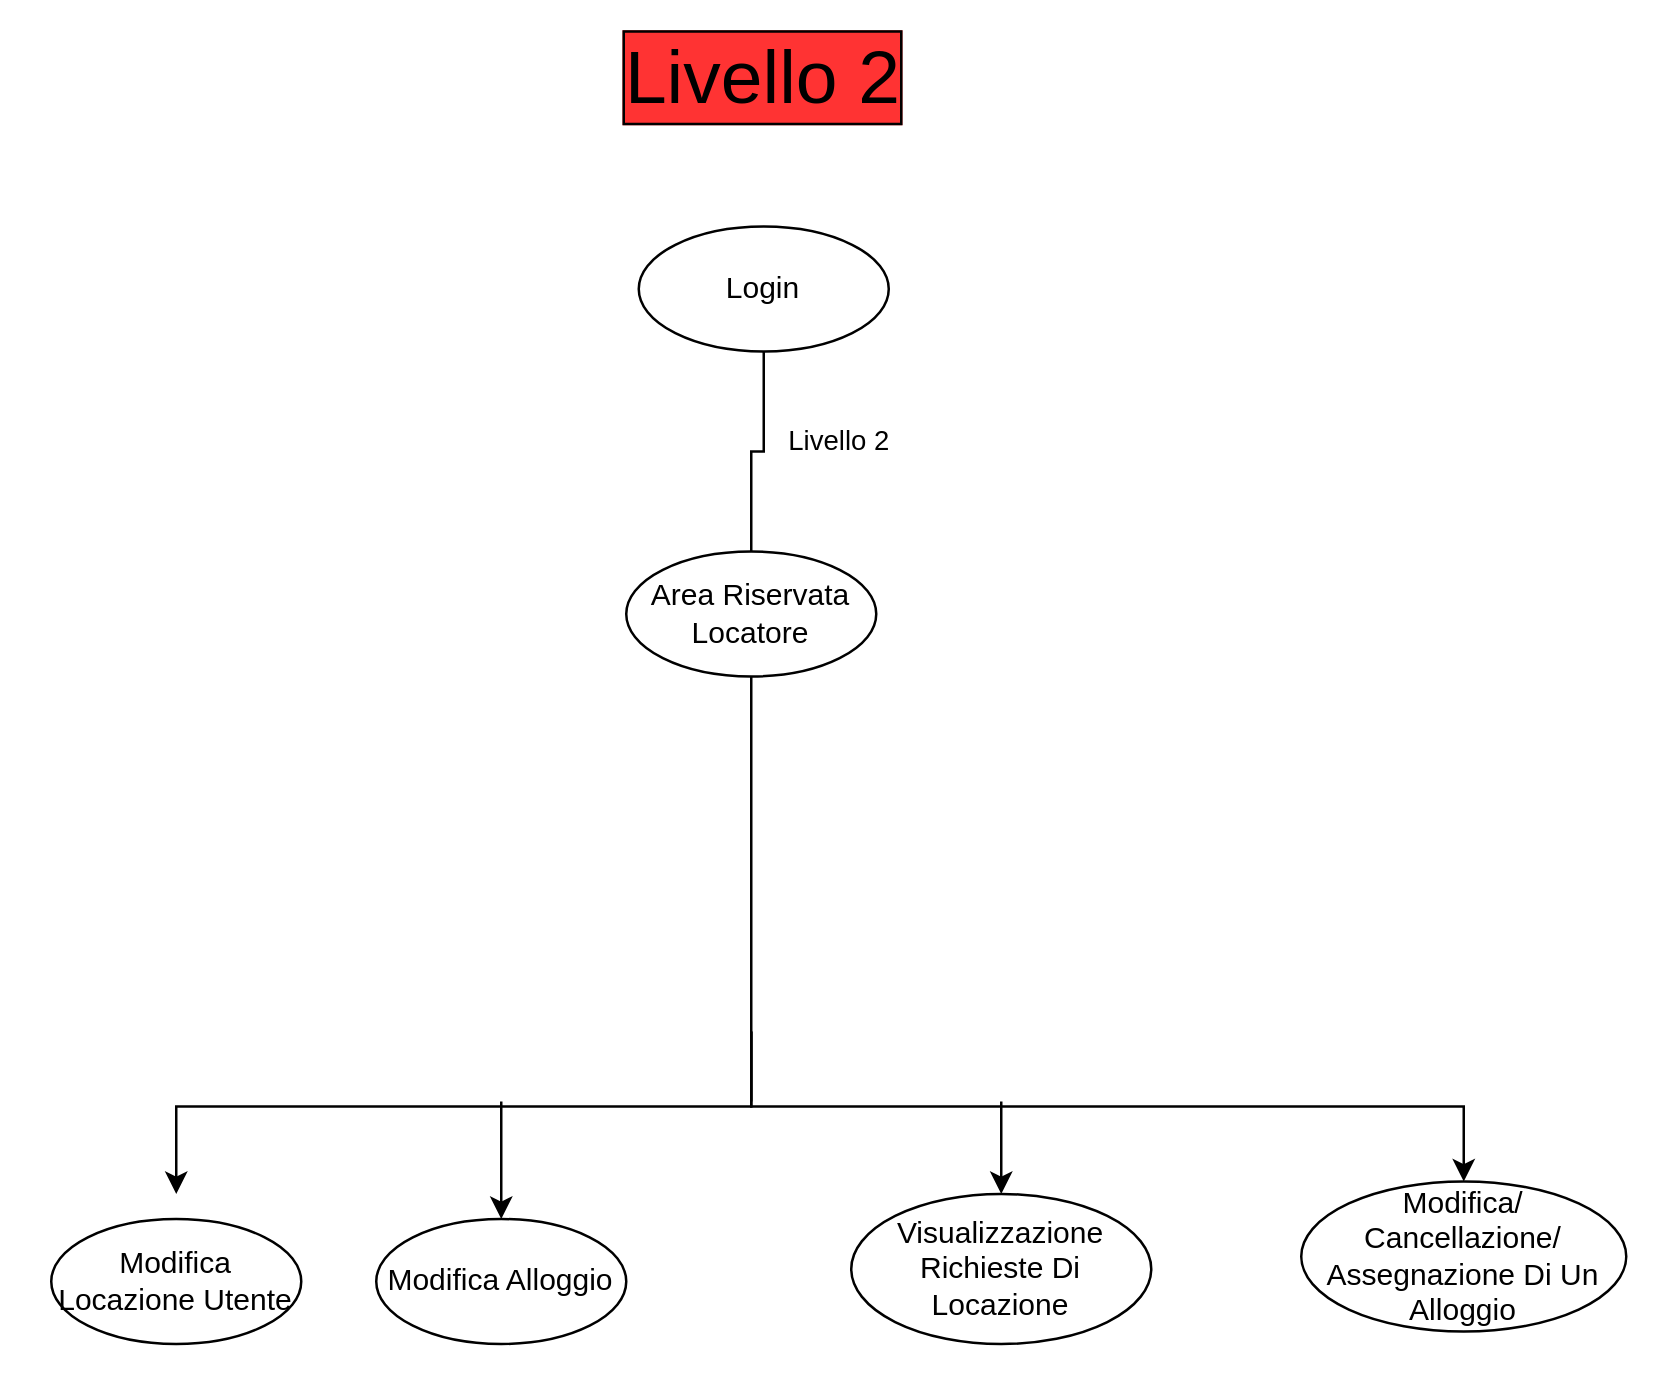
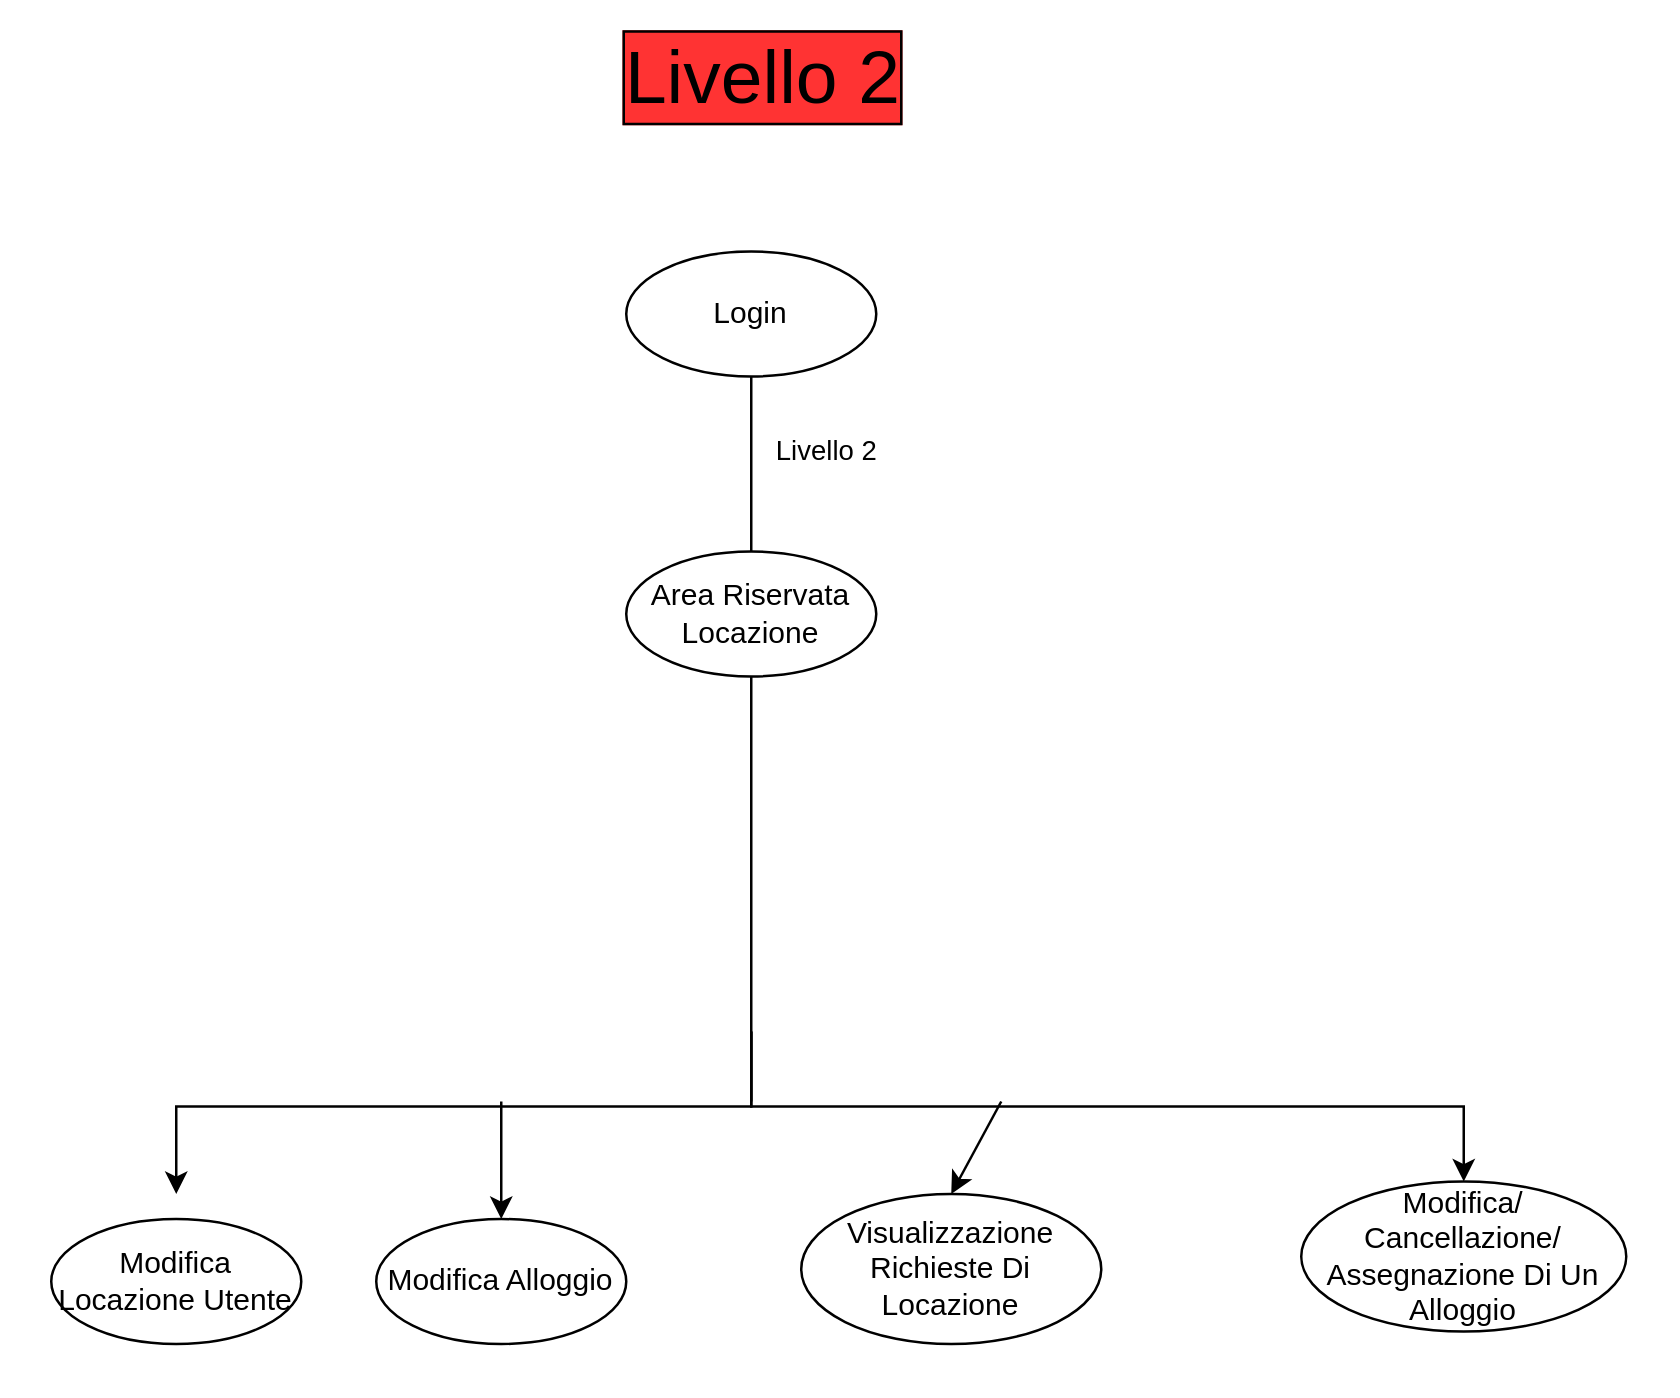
- <mxCell id="3" value="Login" style="ellipse;whiteSpace=wrap;html=1;" vertex="1" parent="1"><mxGeometry x="255" y="90" width="100" height="50" as="geometry" /></mxCell>
+ <mxCell id="3" value="Login" style="ellipse;whiteSpace=wrap;html=1;" vertex="1" parent="1"><mxGeometry x="250" y="100" width="100" height="50" as="geometry" /></mxCell>
- <mxCell id="6" value="Area Riservata Locatore" style="ellipse;whiteSpace=wrap;html=1;" vertex="1" parent="1"><mxGeometry x="250" y="220" width="100" height="50" as="geometry" /></mxCell>
+ <mxCell id="6" value="Area Riservata Locazione" style="ellipse;whiteSpace=wrap;html=1;" vertex="1" parent="1"><mxGeometry x="250" y="220" width="100" height="50" as="geometry" /></mxCell>
- <mxCell id="8" value="Visualizzazione Richieste Di Locazione" style="ellipse;whiteSpace=wrap;html=1;" vertex="1" parent="1"><mxGeometry x="340" y="477" width="120" height="60" as="geometry" /></mxCell>
+ <mxCell id="8" value="Visualizzazione Richieste Di Locazione" style="ellipse;whiteSpace=wrap;html=1;" vertex="1" parent="1"><mxGeometry x="320" y="477" width="120" height="60" as="geometry" /></mxCell>
